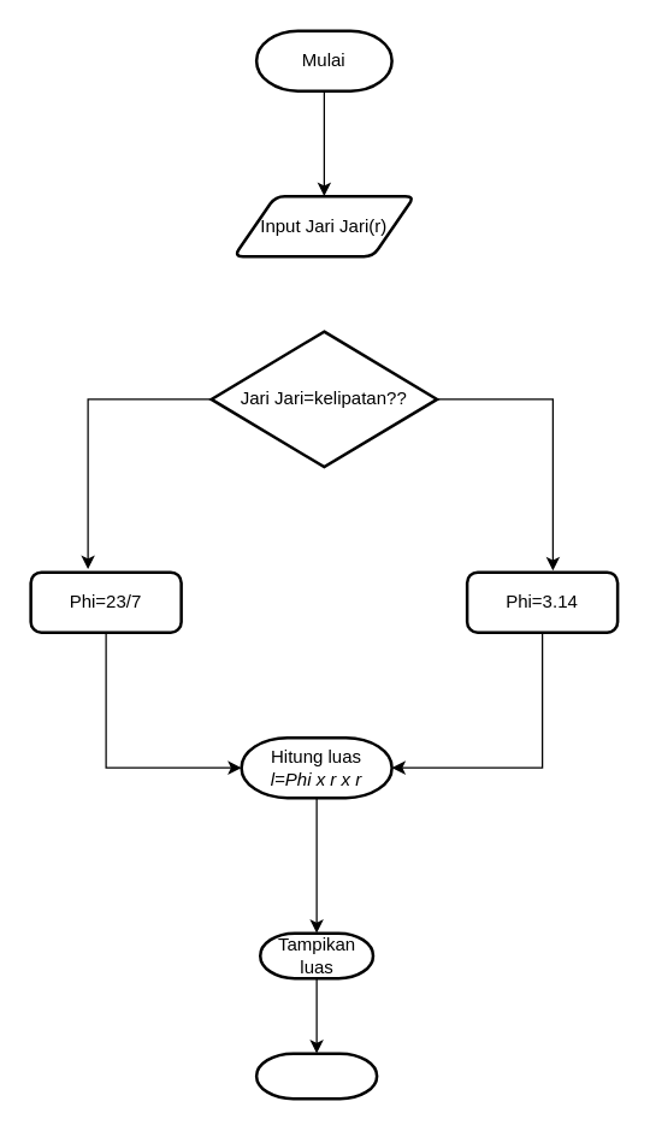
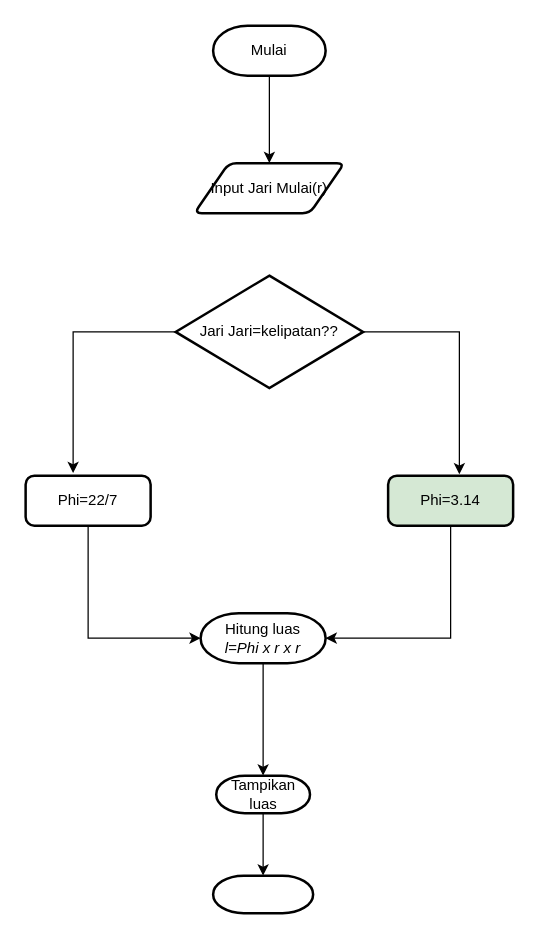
- <mxCell id="4" value="Input Jari Jari(r)" style="shape=parallelogram;html=1;strokeWidth=2;perimeter=parallelogramPerimeter;whiteSpace=wrap;rounded=1;arcSize=12;size=0.23;" vertex="1" parent="1"><mxGeometry x="155" y="130" width="120" height="40" as="geometry" /></mxCell>
+ <mxCell id="4" value="Input Jari Mulai(r)" style="shape=parallelogram;html=1;strokeWidth=2;perimeter=parallelogramPerimeter;whiteSpace=wrap;rounded=1;arcSize=12;size=0.23;" vertex="1" parent="1"><mxGeometry x="155" y="130" width="120" height="40" as="geometry" /></mxCell>
- <mxCell id="8" value="Phi=23/7" style="rounded=1;whiteSpace=wrap;html=1;absoluteArcSize=1;arcSize=14;strokeWidth=2;" vertex="1" parent="1"><mxGeometry x="20" y="380" width="100" height="40" as="geometry" /></mxCell>
+ <mxCell id="8" value="Phi=22/7" style="rounded=1;whiteSpace=wrap;html=1;absoluteArcSize=1;arcSize=14;strokeWidth=2;" vertex="1" parent="1"><mxGeometry x="20" y="380" width="100" height="40" as="geometry" /></mxCell>
- <mxCell id="9" value="Phi=3.14" style="rounded=1;whiteSpace=wrap;html=1;absoluteArcSize=1;arcSize=14;strokeWidth=2;" vertex="1" parent="1"><mxGeometry x="310" y="380" width="100" height="40" as="geometry" /></mxCell>
+ <mxCell id="9" value="Phi=3.14" style="rounded=1;whiteSpace=wrap;html=1;absoluteArcSize=1;arcSize=14;strokeWidth=2;fillColor=#d5e8d4;" vertex="1" parent="1"><mxGeometry x="310" y="380" width="100" height="40" as="geometry" /></mxCell>
